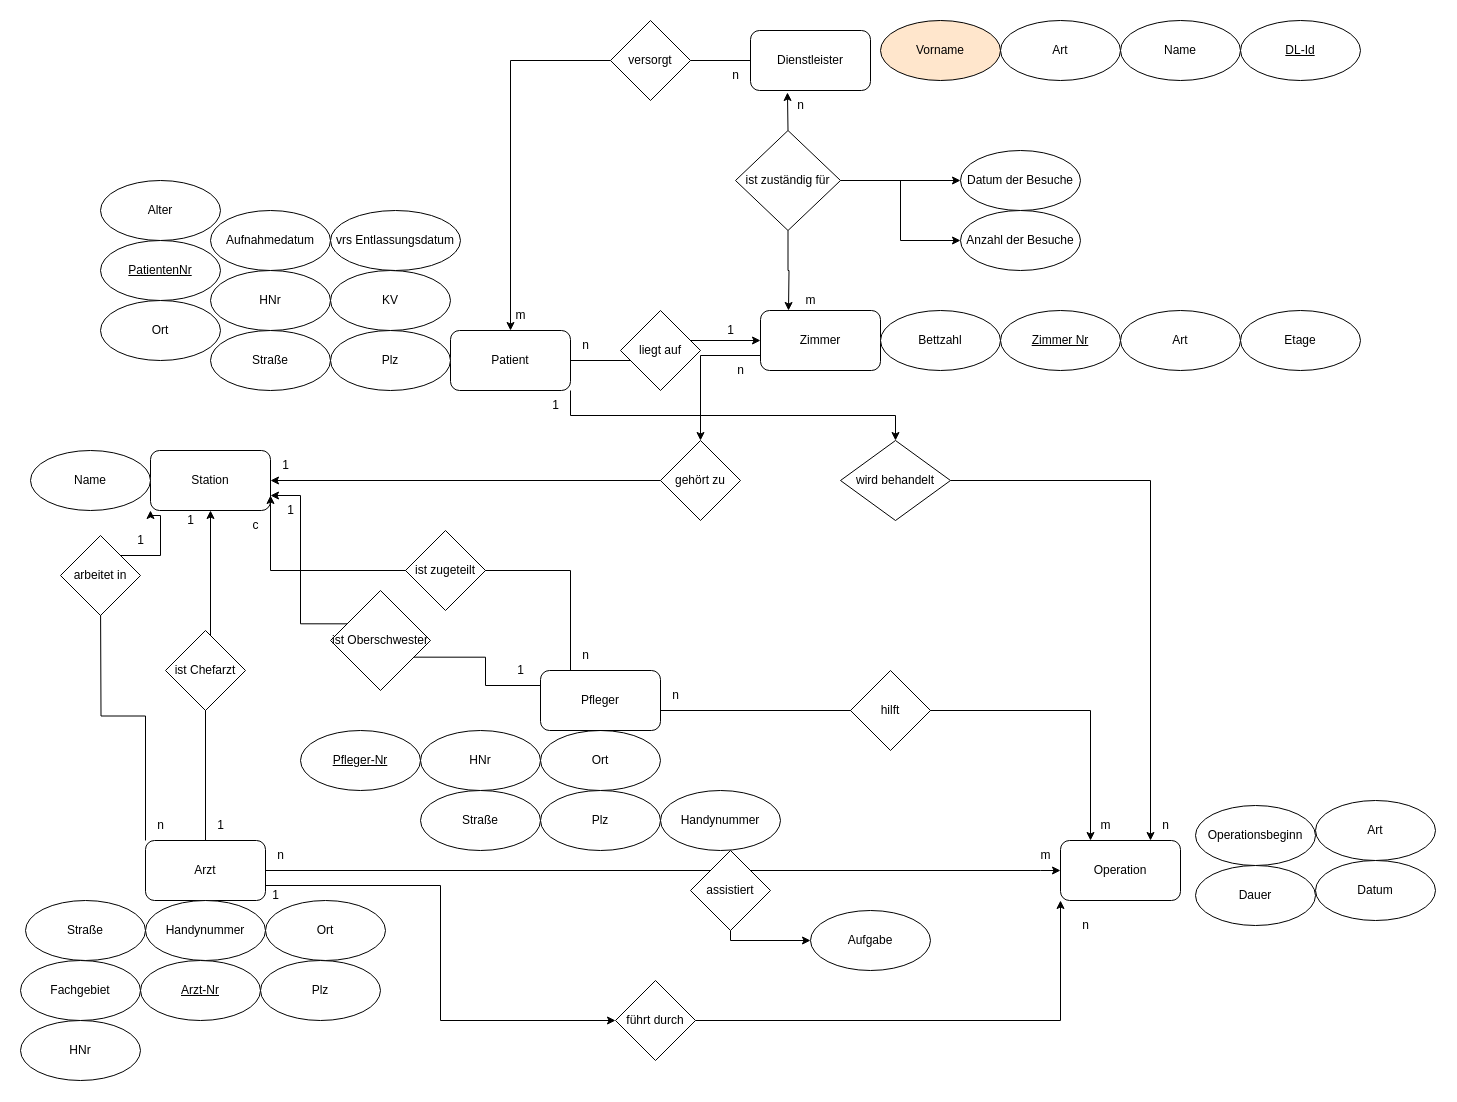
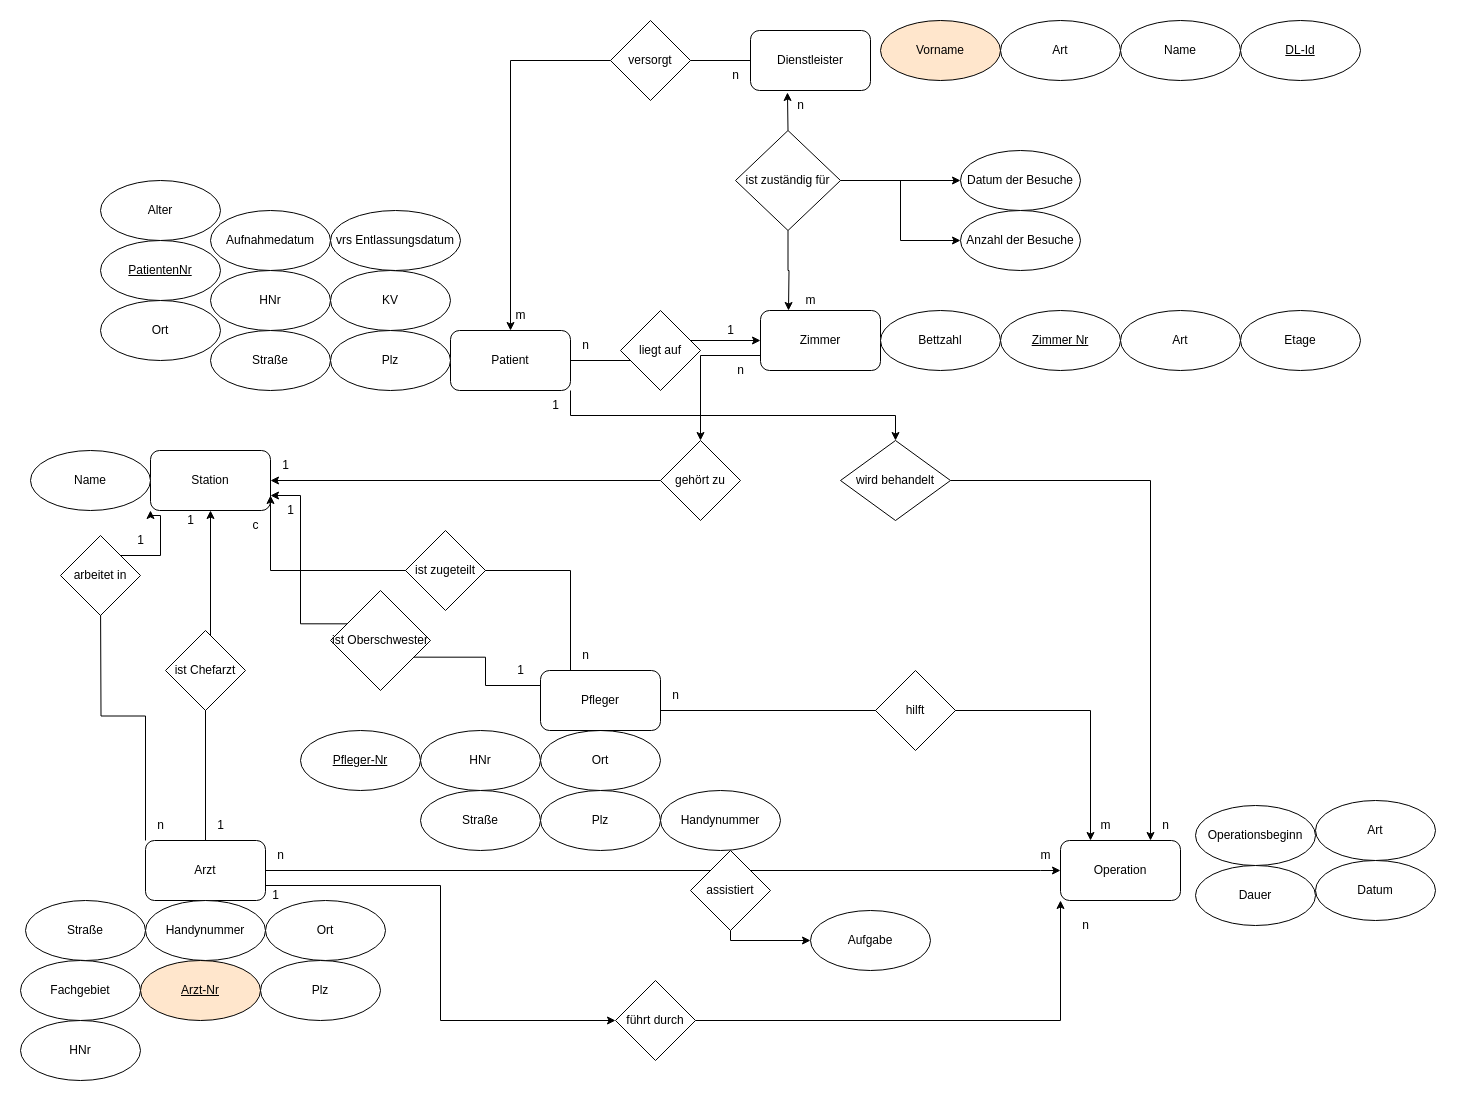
- <mxCell id="98" value="hilft" style="rhombus;whiteSpace=wrap;html=1;" vertex="1" parent="1"><mxGeometry x="850" y="670" width="80" height="80" as="geometry" /></mxCell>
+ <mxCell id="98" value="hilft" style="rhombus;whiteSpace=wrap;html=1;" vertex="1" parent="1"><mxGeometry x="875" y="670" width="80" height="80" as="geometry" /></mxCell>
- <mxCell id="77" value="&lt;u&gt;Arzt-Nr&lt;/u&gt;" style="ellipse;whiteSpace=wrap;html=1;" vertex="1" parent="1"><mxGeometry x="140" y="960" width="120" height="60" as="geometry" /></mxCell>
+ <mxCell id="77" value="&lt;u&gt;Arzt-Nr&lt;/u&gt;" style="ellipse;whiteSpace=wrap;html=1;fillColor=#ffe6cc;" vertex="1" parent="1"><mxGeometry x="140" y="960" width="120" height="60" as="geometry" /></mxCell>
